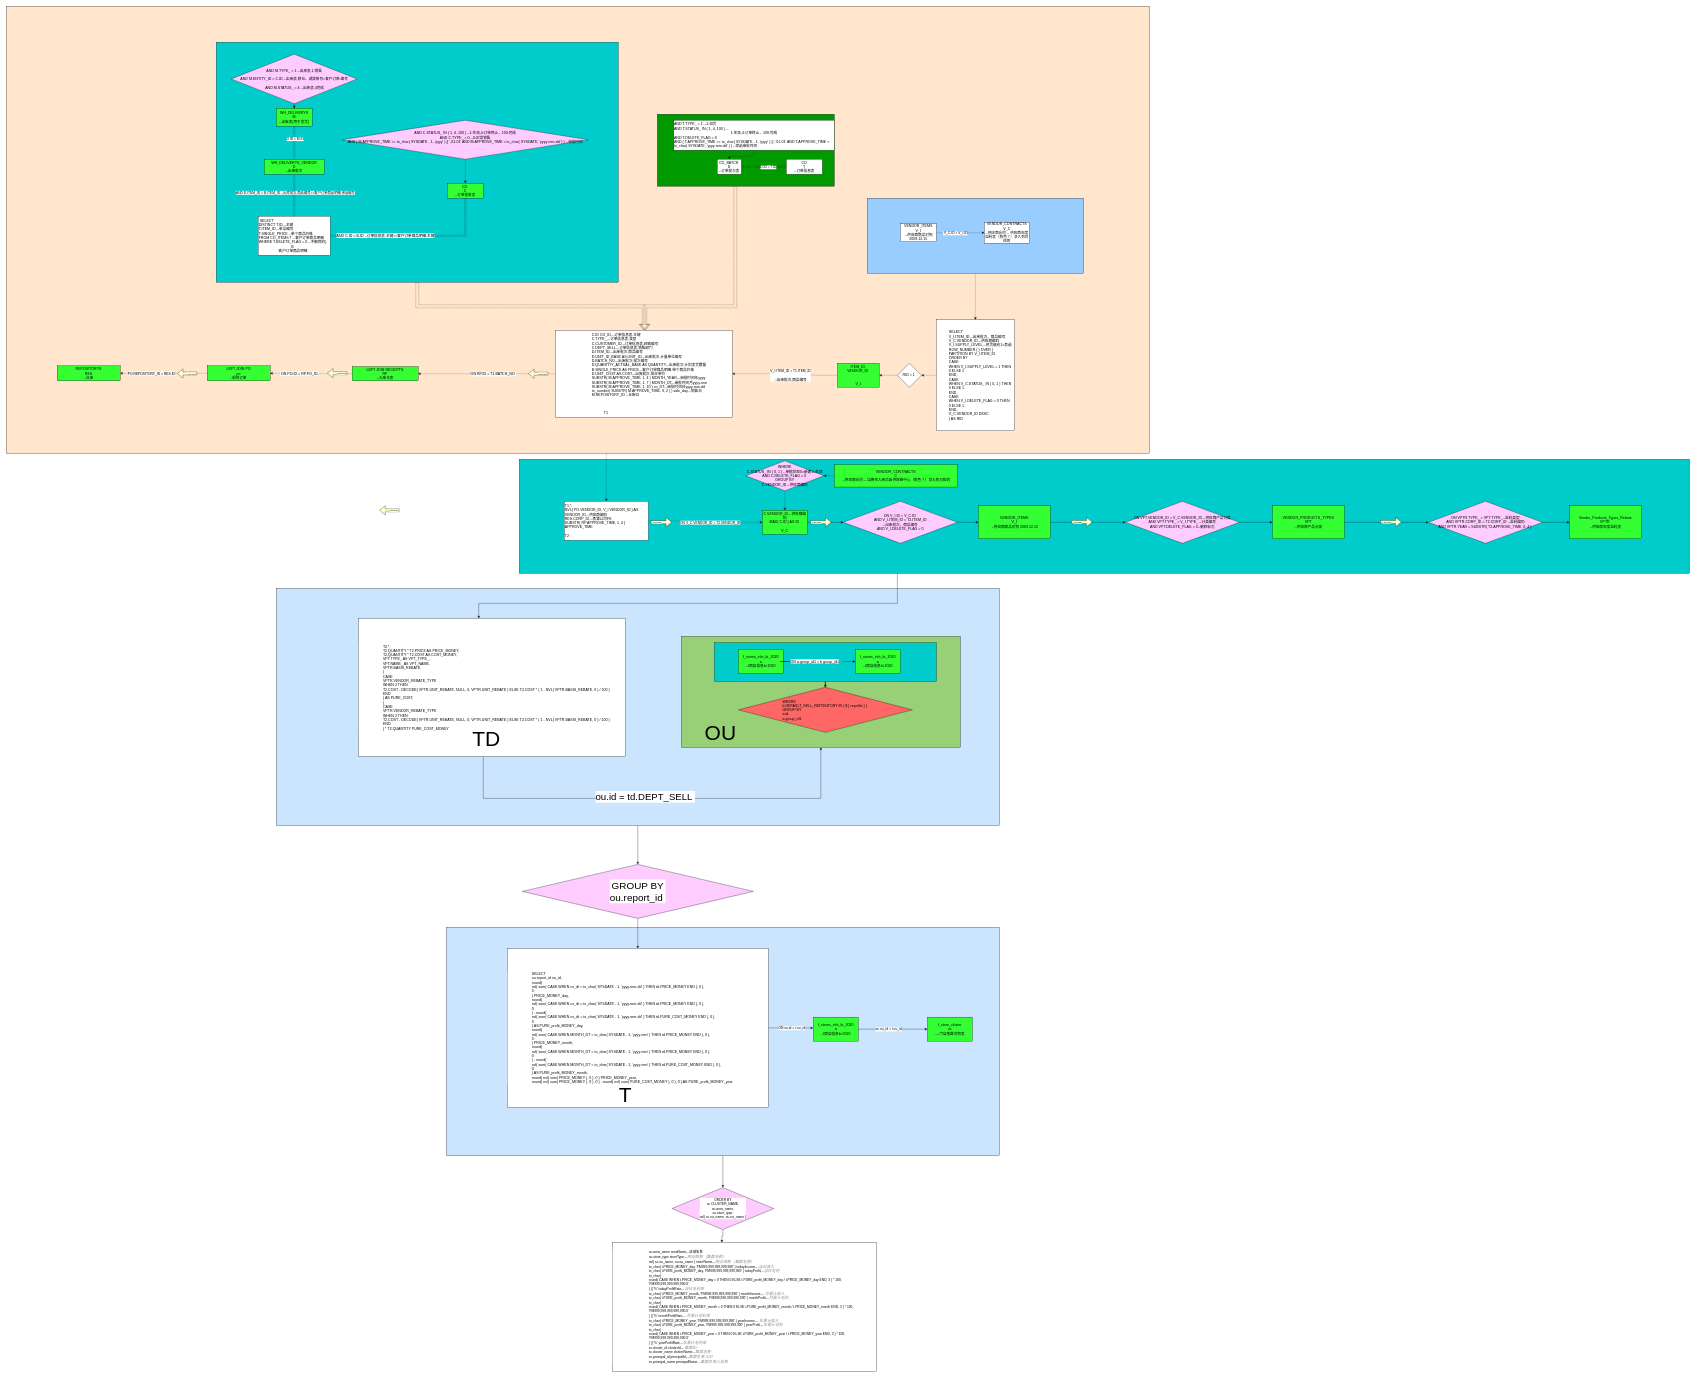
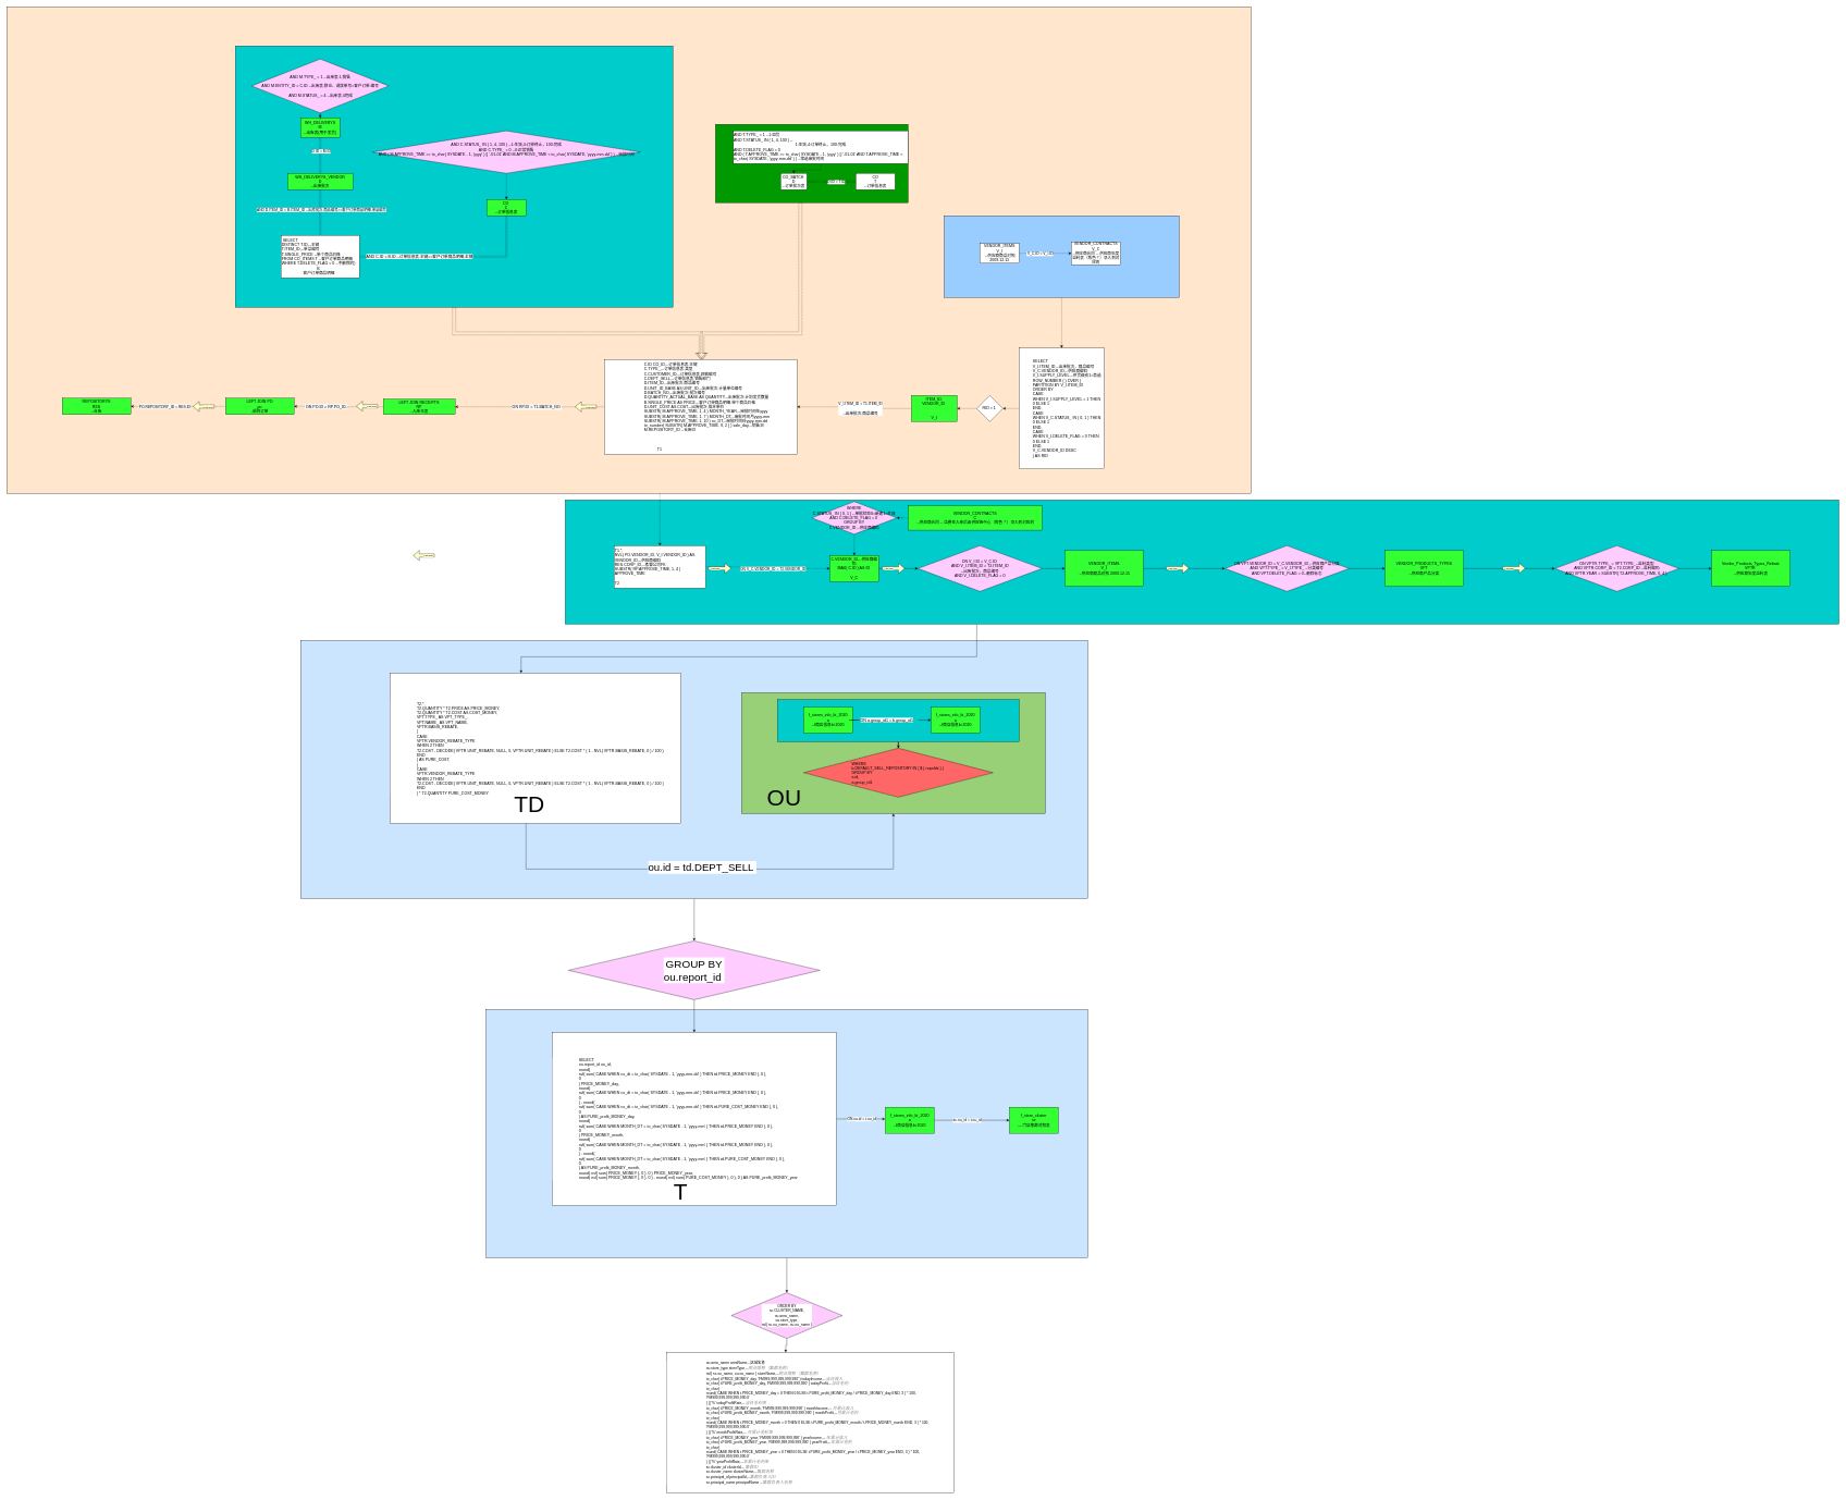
- <mxCell id="81" value="Vendor_Products_Types_Rebate &lt;br&gt;VPTR&amp;nbsp;&lt;br&gt;--供应商年度返利表" style="rounded=0;whiteSpace=wrap;html=1;fillColor=#33FF33;" vertex="1" parent="1"><mxGeometry x="5230" y="1685" width="240" height="110" as="geometry" /></mxCell>
+ <mxCell id="81" value="Vendor_Products_Types_Rebate &lt;br&gt;VPTR&amp;nbsp;&lt;br&gt;--供应商年度返利表" style="rounded=0;whiteSpace=wrap;html=1;fillColor=#33FF33;" vertex="1" parent="1"><mxGeometry x="5240" y="1685" width="240" height="110" as="geometry" /></mxCell>
